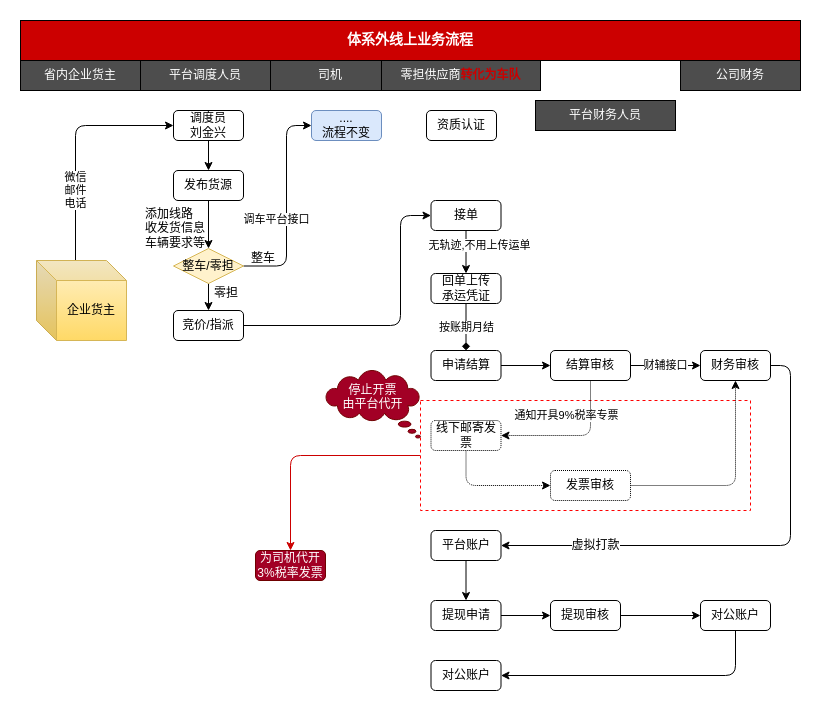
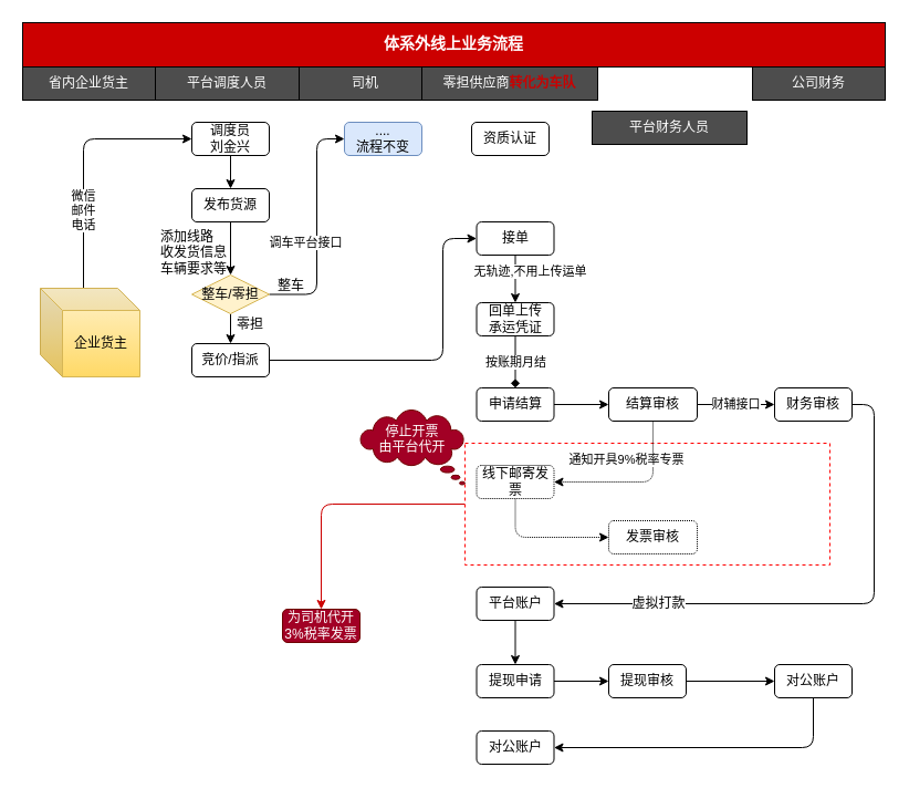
- <mxCell id="19" style="edgeStyle=orthogonalEdgeStyle;rounded=1;orthogonalLoop=1;jettySize=auto;html=1;entryX=0.5;entryY=1;entryDx=0;entryDy=0;strokeColor=#000000;dashed=1;dashPattern=1 1;" edge="1" parent="1" source="20" target="39"><mxGeometry relative="1" as="geometry" /></mxCell>
